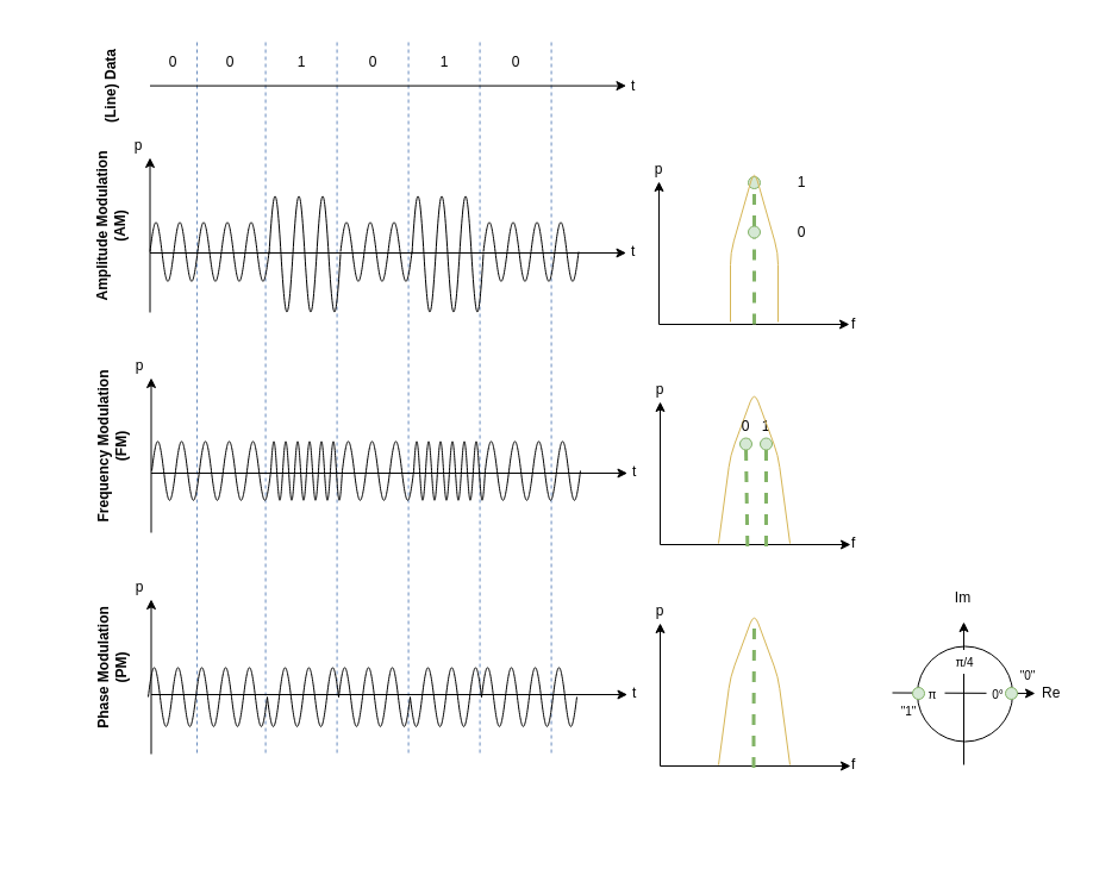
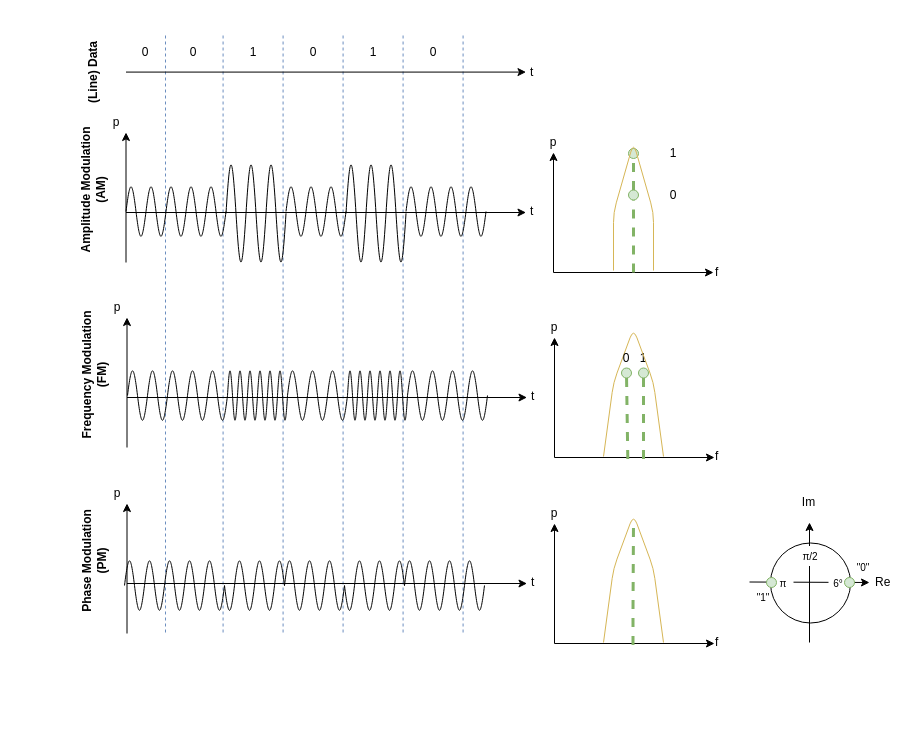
- <mxCell id="138" value="π/4" style="text;html=1;align=center;verticalAlign=middle;whiteSpace=wrap;rounded=0;fontSize=10;fillColor=#ffffff;" vertex="1" parent="1"><mxGeometry x="800" y="533.5" width="20" height="20" as="geometry" /></mxCell>
+ <mxCell id="138" value="π/2" style="text;html=1;align=center;verticalAlign=middle;whiteSpace=wrap;rounded=0;fontSize=10;fillColor=#ffffff;" vertex="1" parent="1"><mxGeometry x="800" y="533.5" width="20" height="20" as="geometry" /></mxCell>
- <mxCell id="136" value="0°" style="text;html=1;align=center;verticalAlign=middle;whiteSpace=wrap;rounded=0;fontSize=10;fillColor=#ffffff;" vertex="1" parent="1"><mxGeometry x="828" y="560.5" width="20" height="20" as="geometry" /></mxCell>
+ <mxCell id="136" value="6°" style="text;html=1;align=center;verticalAlign=middle;whiteSpace=wrap;rounded=0;fontSize=10;fillColor=#ffffff;" vertex="1" parent="1"><mxGeometry x="828" y="560.5" width="20" height="20" as="geometry" /></mxCell>
